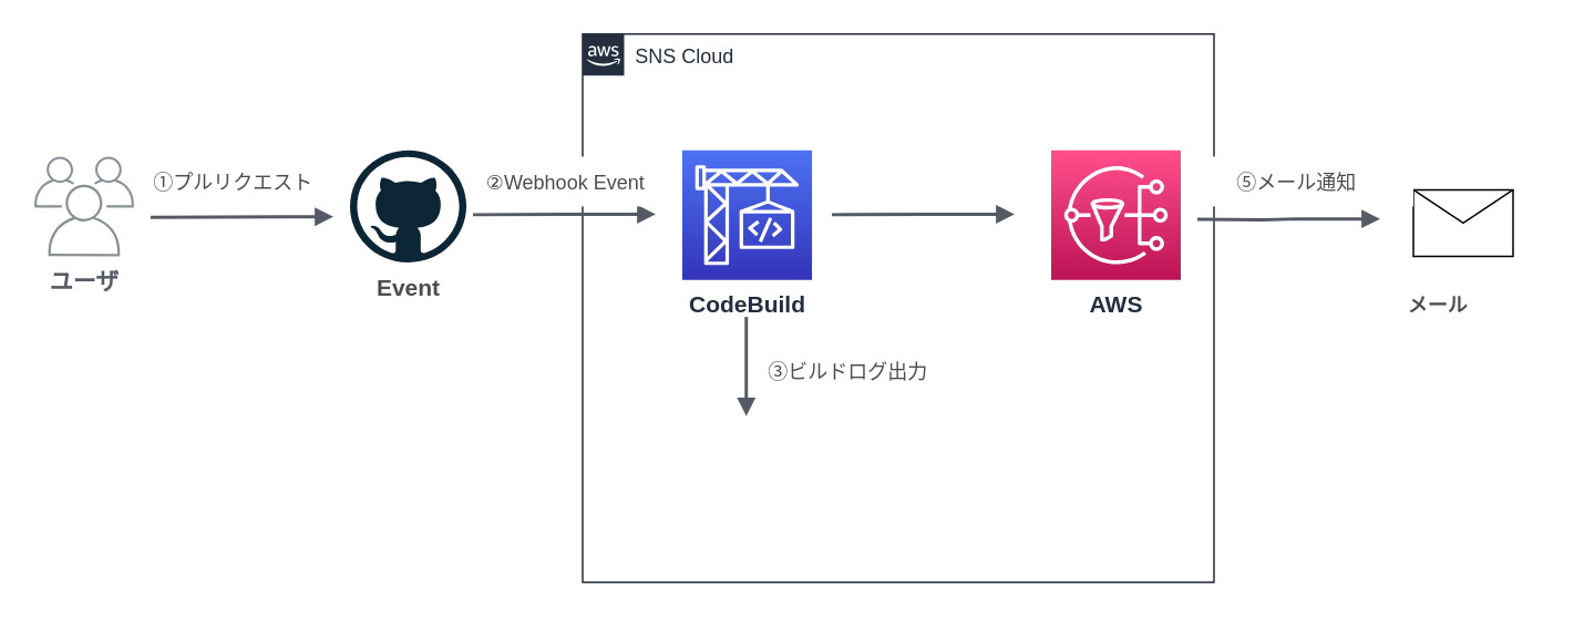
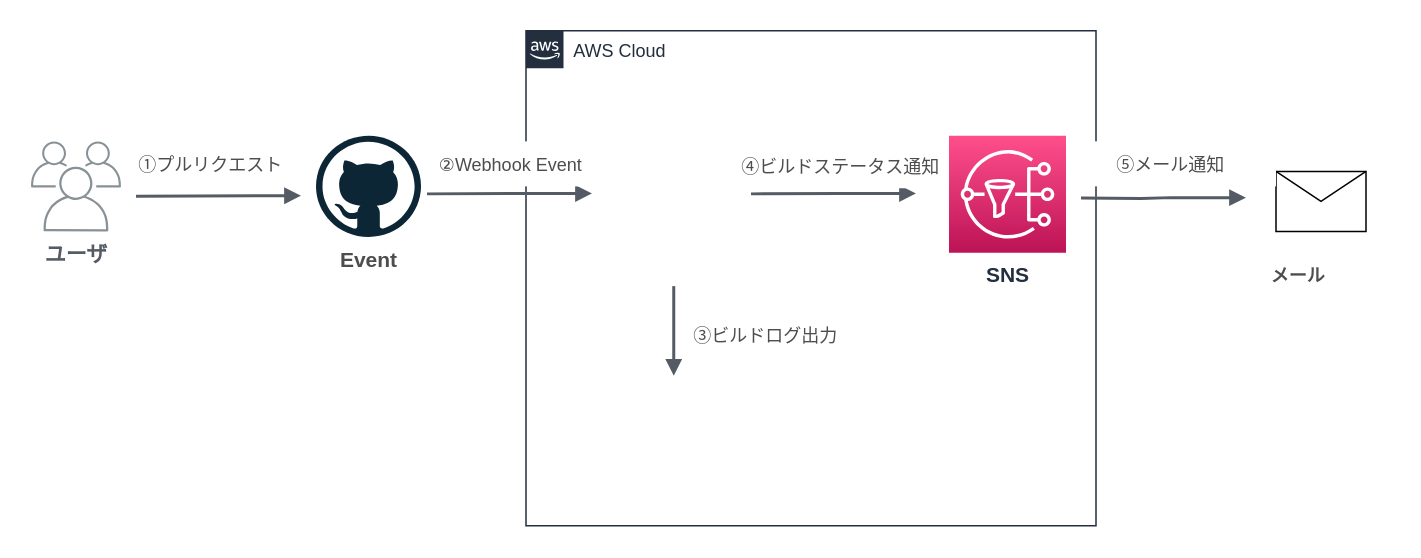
- <mxCell id="2" value="SNS Cloud" style="points=[[0,0],[0.25,0],[0.5,0],[0.75,0],[1,0],[1,0.25],[1,0.5],[1,0.75],[1,1],[0.75,1],[0.5,1],[0.25,1],[0,1],[0,0.75],[0,0.5],[0,0.25]];outlineConnect=0;gradientColor=none;html=1;whiteSpace=wrap;fontSize=12;fontStyle=0;container=1;pointerEvents=0;collapsible=0;recursiveResize=0;shape=mxgraph.aws4.group;grIcon=mxgraph.aws4.group_aws_cloud_alt;strokeColor=#232F3E;fillColor=none;verticalAlign=top;align=left;spacingLeft=30;fontColor=#232F3E;dashed=0;" vertex="1" parent="1"><mxGeometry x="350" y="20" width="380" height="330" as="geometry" /></mxCell>
+ <mxCell id="2" value="AWS Cloud" style="points=[[0,0],[0.25,0],[0.5,0],[0.75,0],[1,0],[1,0.25],[1,0.5],[1,0.75],[1,1],[0.75,1],[0.5,1],[0.25,1],[0,1],[0,0.75],[0,0.5],[0,0.25]];outlineConnect=0;gradientColor=none;html=1;whiteSpace=wrap;fontSize=12;fontStyle=0;container=1;pointerEvents=0;collapsible=0;recursiveResize=0;shape=mxgraph.aws4.group;grIcon=mxgraph.aws4.group_aws_cloud_alt;strokeColor=#232F3E;fillColor=none;verticalAlign=top;align=left;spacingLeft=30;fontColor=#232F3E;dashed=0;" vertex="1" parent="1"><mxGeometry x="350" y="20" width="380" height="330" as="geometry" /></mxCell>
+ <mxCell id="8" value="&lt;span style=&quot;font-size: 12px&quot;&gt;④ビルドステータス通知&lt;/span&gt;" style="text;html=1;strokeColor=none;fillColor=#FFFFFF;align=center;verticalAlign=middle;whiteSpace=wrap;rounded=0;fontSize=14;fontColor=#4D4D4D;" vertex="1" parent="2"><mxGeometry x="140" y="75" width="140" height="30" as="geometry" /></mxCell>
- <mxCell id="3" value="&lt;font style=&quot;font-size: 14px&quot;&gt;&lt;b&gt;CodeBuild&lt;/b&gt;&lt;/font&gt;" style="sketch=0;points=[[0,0,0],[0.25,0,0],[0.5,0,0],[0.75,0,0],[1,0,0],[0,1,0],[0.25,1,0],[0.5,1,0],[0.75,1,0],[1,1,0],[0,0.25,0],[0,0.5,0],[0,0.75,0],[1,0.25,0],[1,0.5,0],[1,0.75,0]];outlineConnect=0;fontColor=#232F3E;gradientColor=#4D72F3;gradientDirection=north;fillColor=#3334B9;strokeColor=#ffffff;dashed=0;verticalLabelPosition=bottom;verticalAlign=top;align=center;html=1;fontSize=12;fontStyle=0;aspect=fixed;shape=mxgraph.aws4.resourceIcon;resIcon=mxgraph.aws4.codebuild;" vertex="1" parent="2"><mxGeometry x="60" y="70" width="78" height="78" as="geometry" /></mxCell>
- <mxCell id="4" value="&lt;b&gt;&lt;font style=&quot;font-size: 14px&quot;&gt;AWS&lt;/font&gt;&lt;/b&gt;" style="sketch=0;points=[[0,0,0],[0.25,0,0],[0.5,0,0],[0.75,0,0],[1,0,0],[0,1,0],[0.25,1,0],[0.5,1,0],[0.75,1,0],[1,1,0],[0,0.25,0],[0,0.5,0],[0,0.75,0],[1,0.25,0],[1,0.5,0],[1,0.75,0]];outlineConnect=0;fontColor=#232F3E;gradientColor=#FF4F8B;gradientDirection=north;fillColor=#BC1356;strokeColor=#ffffff;dashed=0;verticalLabelPosition=bottom;verticalAlign=top;align=center;html=1;fontSize=12;fontStyle=0;aspect=fixed;shape=mxgraph.aws4.resourceIcon;resIcon=mxgraph.aws4.sns;" vertex="1" parent="2"><mxGeometry x="282" y="70" width="78" height="78" as="geometry" /></mxCell>
+ <mxCell id="4" value="&lt;b&gt;&lt;font style=&quot;font-size: 14px&quot;&gt;SNS&lt;/font&gt;&lt;/b&gt;" style="sketch=0;points=[[0,0,0],[0.25,0,0],[0.5,0,0],[0.75,0,0],[1,0,0],[0,1,0],[0.25,1,0],[0.5,1,0],[0.75,1,0],[1,1,0],[0,0.25,0],[0,0.5,0],[0,0.75,0],[1,0.25,0],[1,0.5,0],[1,0.75,0]];outlineConnect=0;fontColor=#232F3E;gradientColor=#FF4F8B;gradientDirection=north;fillColor=#BC1356;strokeColor=#ffffff;dashed=0;verticalLabelPosition=bottom;verticalAlign=top;align=center;html=1;fontSize=12;fontStyle=0;aspect=fixed;shape=mxgraph.aws4.resourceIcon;resIcon=mxgraph.aws4.sns;" vertex="1" parent="2"><mxGeometry x="282" y="70" width="78" height="78" as="geometry" /></mxCell>
